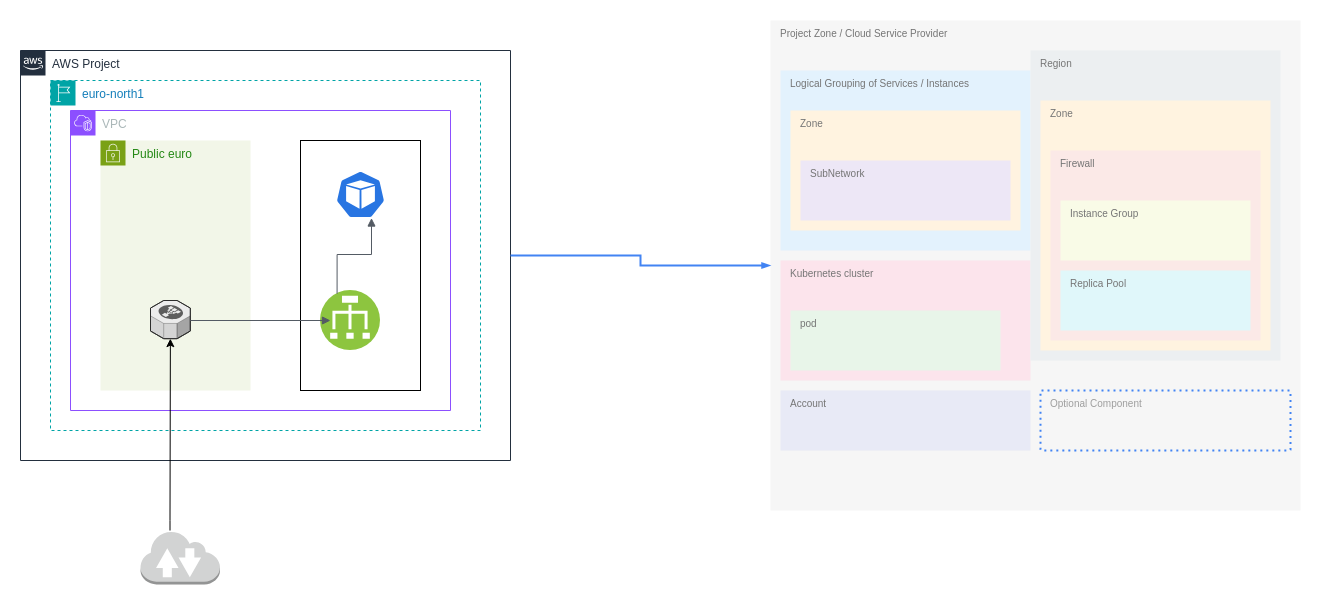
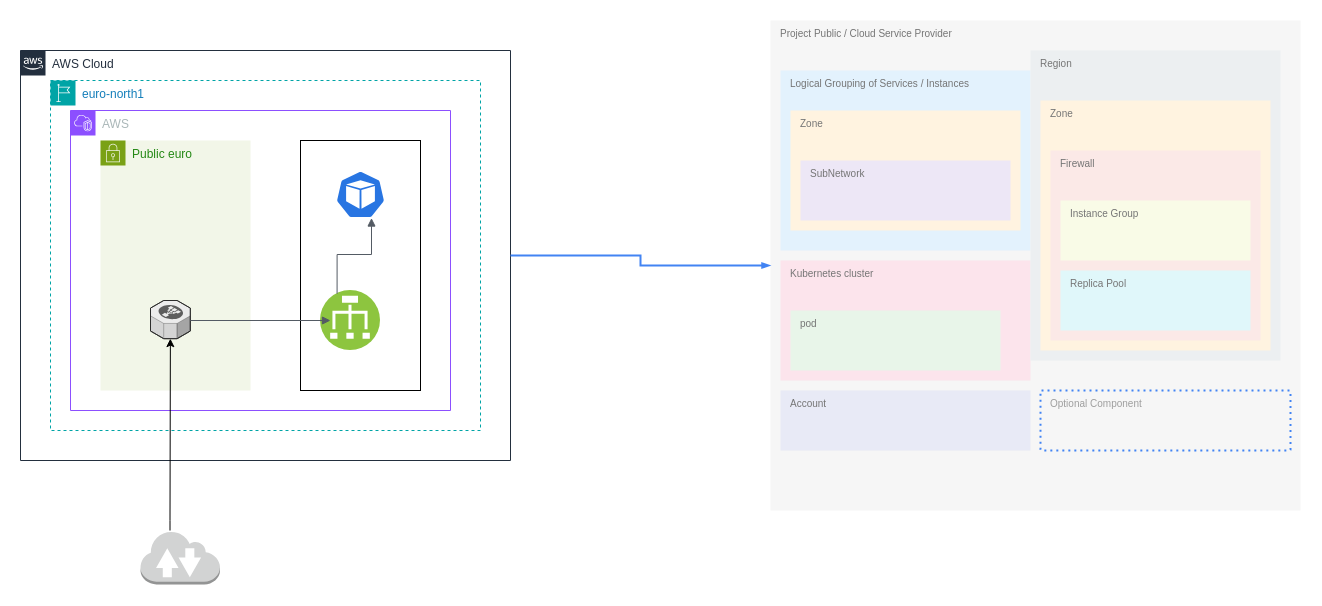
- <mxCell id="14" value="Project Zone / Cloud Service Provider" style="shape=rect;strokeColor=none;strokeWidth=2;shadow=0;gradientColor=none;fontColor=#757575;align=left;html=1;fontStyle=0;spacingTop=3;fillColor=#F6F6F6;verticalAlign=top;fontSize=10;spacingLeft=10;spacing=0;" vertex="1" parent="1"><mxGeometry x="770" y="20" width="530" height="490" as="geometry" /></mxCell>
+ <mxCell id="14" value="Project Public / Cloud Service Provider" style="shape=rect;strokeColor=none;strokeWidth=2;shadow=0;gradientColor=none;fontColor=#757575;align=left;html=1;fontStyle=0;spacingTop=3;fillColor=#F6F6F6;verticalAlign=top;fontSize=10;spacingLeft=10;spacing=0;" vertex="1" parent="1"><mxGeometry x="770" y="20" width="530" height="490" as="geometry" /></mxCell>
- <mxCell id="2" value="AWS Project" style="points=[[0,0],[0.25,0],[0.5,0],[0.75,0],[1,0],[1,0.25],[1,0.5],[1,0.75],[1,1],[0.75,1],[0.5,1],[0.25,1],[0,1],[0,0.75],[0,0.5],[0,0.25]];outlineConnect=0;gradientColor=none;html=1;whiteSpace=wrap;fontSize=12;fontStyle=0;container=1;pointerEvents=0;collapsible=0;recursiveResize=0;shape=mxgraph.aws4.group;grIcon=mxgraph.aws4.group_aws_cloud_alt;strokeColor=#232F3E;fillColor=none;verticalAlign=top;align=left;spacingLeft=30;fontColor=#232F3E;dashed=0;" vertex="1" parent="1"><mxGeometry x="20" y="50" width="490" height="410" as="geometry" /></mxCell>
+ <mxCell id="2" value="AWS Cloud" style="points=[[0,0],[0.25,0],[0.5,0],[0.75,0],[1,0],[1,0.25],[1,0.5],[1,0.75],[1,1],[0.75,1],[0.5,1],[0.25,1],[0,1],[0,0.75],[0,0.5],[0,0.25]];outlineConnect=0;gradientColor=none;html=1;whiteSpace=wrap;fontSize=12;fontStyle=0;container=1;pointerEvents=0;collapsible=0;recursiveResize=0;shape=mxgraph.aws4.group;grIcon=mxgraph.aws4.group_aws_cloud_alt;strokeColor=#232F3E;fillColor=none;verticalAlign=top;align=left;spacingLeft=30;fontColor=#232F3E;dashed=0;" vertex="1" parent="1"><mxGeometry x="20" y="50" width="490" height="410" as="geometry" /></mxCell>
- <mxCell id="4" value="VPC" style="points=[[0,0],[0.25,0],[0.5,0],[0.75,0],[1,0],[1,0.25],[1,0.5],[1,0.75],[1,1],[0.75,1],[0.5,1],[0.25,1],[0,1],[0,0.75],[0,0.5],[0,0.25]];outlineConnect=0;gradientColor=none;html=1;whiteSpace=wrap;fontSize=12;fontStyle=0;container=1;pointerEvents=0;collapsible=0;recursiveResize=0;shape=mxgraph.aws4.group;grIcon=mxgraph.aws4.group_vpc2;strokeColor=#8C4FFF;fillColor=none;verticalAlign=top;align=left;spacingLeft=30;fontColor=#AAB7B8;dashed=0;" vertex="1" parent="3"><mxGeometry x="20" y="30" width="380" height="300" as="geometry" /></mxCell>
+ <mxCell id="4" value="AWS" style="points=[[0,0],[0.25,0],[0.5,0],[0.75,0],[1,0],[1,0.25],[1,0.5],[1,0.75],[1,1],[0.75,1],[0.5,1],[0.25,1],[0,1],[0,0.75],[0,0.5],[0,0.25]];outlineConnect=0;gradientColor=none;html=1;whiteSpace=wrap;fontSize=12;fontStyle=0;container=1;pointerEvents=0;collapsible=0;recursiveResize=0;shape=mxgraph.aws4.group;grIcon=mxgraph.aws4.group_vpc2;strokeColor=#8C4FFF;fillColor=none;verticalAlign=top;align=left;spacingLeft=30;fontColor=#AAB7B8;dashed=0;" vertex="1" parent="3"><mxGeometry x="20" y="30" width="380" height="300" as="geometry" /></mxCell>
